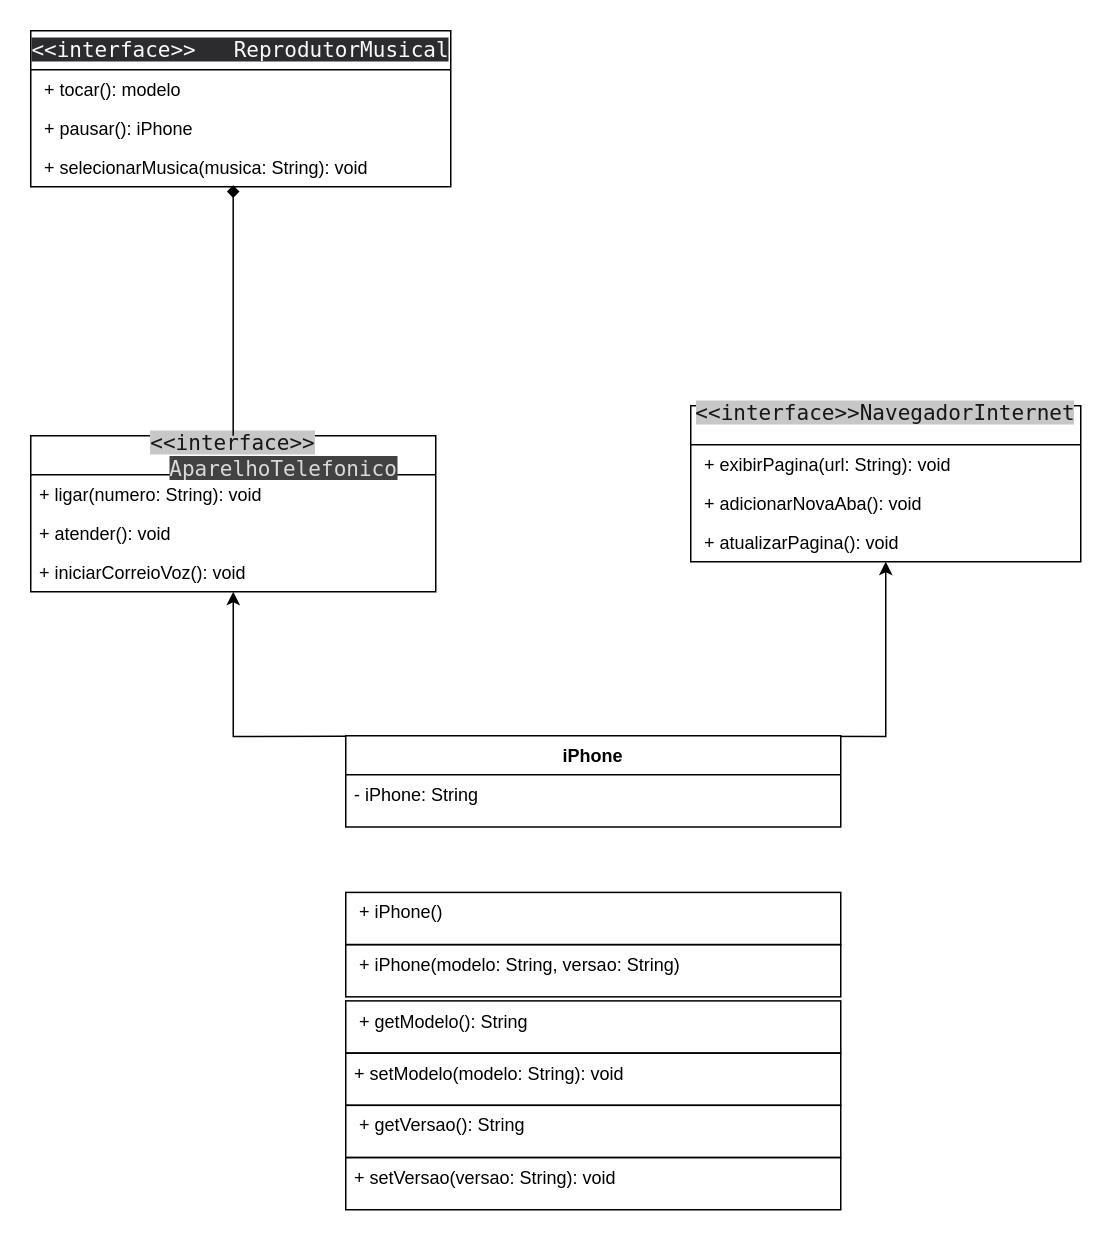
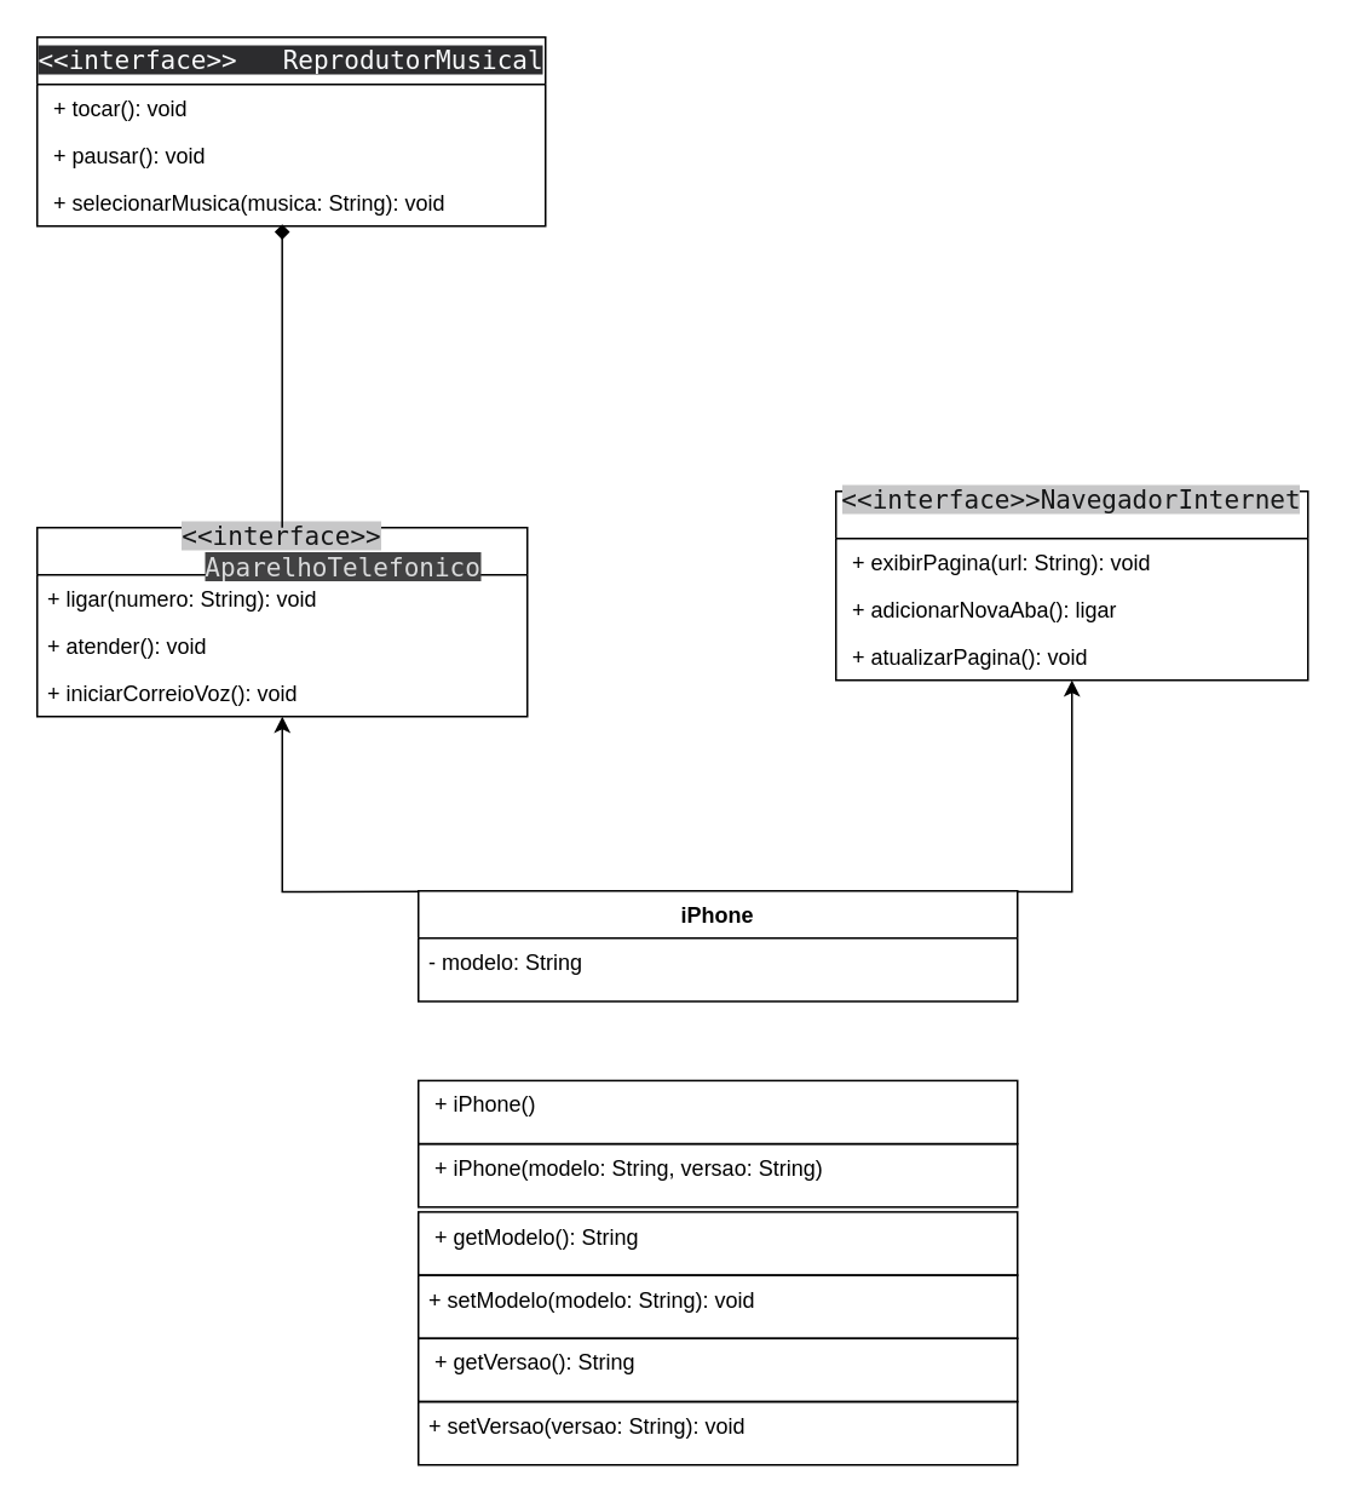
- <mxCell id="3" value="&amp;nbsp;+ tocar(): modelo&amp;nbsp;" style="text;strokeColor=none;fillColor=none;align=left;verticalAlign=top;spacingLeft=4;spacingRight=4;overflow=hidden;rotatable=0;points=[[0,0.5],[1,0.5]];portConstraint=eastwest;whiteSpace=wrap;html=1;" vertex="1" parent="2"><mxGeometry y="26" width="280" height="26" as="geometry" /></mxCell>
+ <mxCell id="3" value="&amp;nbsp;+ tocar(): void&amp;nbsp;" style="text;strokeColor=none;fillColor=none;align=left;verticalAlign=top;spacingLeft=4;spacingRight=4;overflow=hidden;rotatable=0;points=[[0,0.5],[1,0.5]];portConstraint=eastwest;whiteSpace=wrap;html=1;" vertex="1" parent="2"><mxGeometry y="26" width="280" height="26" as="geometry" /></mxCell>
- <mxCell id="4" value="&amp;nbsp;+ pausar(): iPhone" style="text;strokeColor=none;fillColor=none;align=left;verticalAlign=top;spacingLeft=4;spacingRight=4;overflow=hidden;rotatable=0;points=[[0,0.5],[1,0.5]];portConstraint=eastwest;whiteSpace=wrap;html=1;" vertex="1" parent="2"><mxGeometry y="52" width="280" height="26" as="geometry" /></mxCell>
+ <mxCell id="4" value="&amp;nbsp;+ pausar(): void" style="text;strokeColor=none;fillColor=none;align=left;verticalAlign=top;spacingLeft=4;spacingRight=4;overflow=hidden;rotatable=0;points=[[0,0.5],[1,0.5]];portConstraint=eastwest;whiteSpace=wrap;html=1;" vertex="1" parent="2"><mxGeometry y="52" width="280" height="26" as="geometry" /></mxCell>
- <mxCell id="14" value="&amp;nbsp;+ adicionarNovaAba(): void" style="text;strokeColor=none;fillColor=none;align=left;verticalAlign=top;spacingLeft=4;spacingRight=4;overflow=hidden;rotatable=0;points=[[0,0.5],[1,0.5]];portConstraint=eastwest;whiteSpace=wrap;html=1;" vertex="1" parent="12"><mxGeometry y="52" width="260" height="26" as="geometry" /></mxCell>
+ <mxCell id="14" value="&amp;nbsp;+ adicionarNovaAba(): ligar" style="text;strokeColor=none;fillColor=none;align=left;verticalAlign=top;spacingLeft=4;spacingRight=4;overflow=hidden;rotatable=0;points=[[0,0.5],[1,0.5]];portConstraint=eastwest;whiteSpace=wrap;html=1;" vertex="1" parent="12"><mxGeometry y="52" width="260" height="26" as="geometry" /></mxCell>
- <mxCell id="18" value="- iPhone: String&amp;nbsp;&amp;nbsp;" style="text;strokeColor=none;fillColor=none;align=left;verticalAlign=top;spacingLeft=4;spacingRight=4;overflow=hidden;rotatable=0;points=[[0,0.5],[1,0.5]];portConstraint=eastwest;whiteSpace=wrap;html=1;" vertex="1" parent="17"><mxGeometry y="26" width="330" height="34.814" as="geometry" /></mxCell>
+ <mxCell id="18" value="- modelo: String&amp;nbsp;&amp;nbsp;" style="text;strokeColor=none;fillColor=none;align=left;verticalAlign=top;spacingLeft=4;spacingRight=4;overflow=hidden;rotatable=0;points=[[0,0.5],[1,0.5]];portConstraint=eastwest;whiteSpace=wrap;html=1;" vertex="1" parent="17"><mxGeometry y="26" width="330" height="34.814" as="geometry" /></mxCell>
